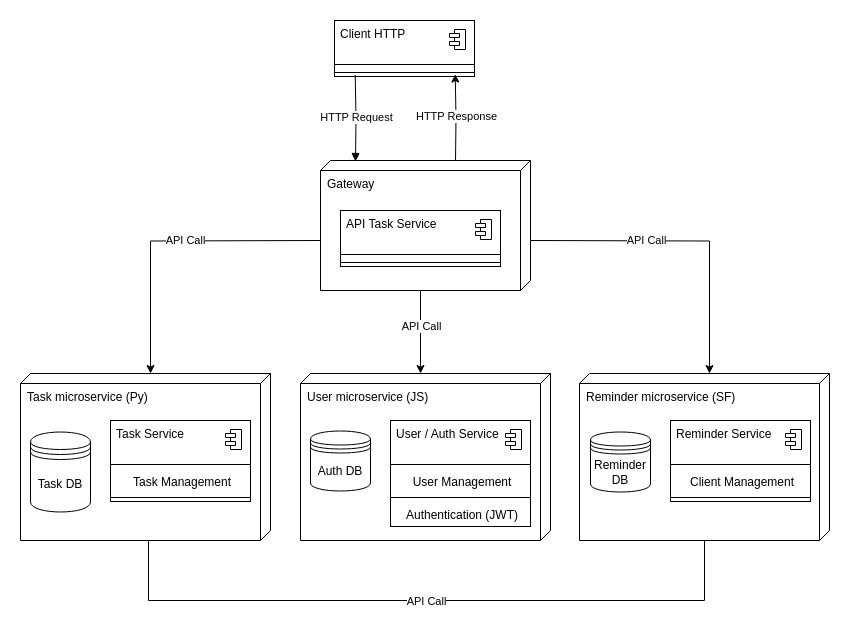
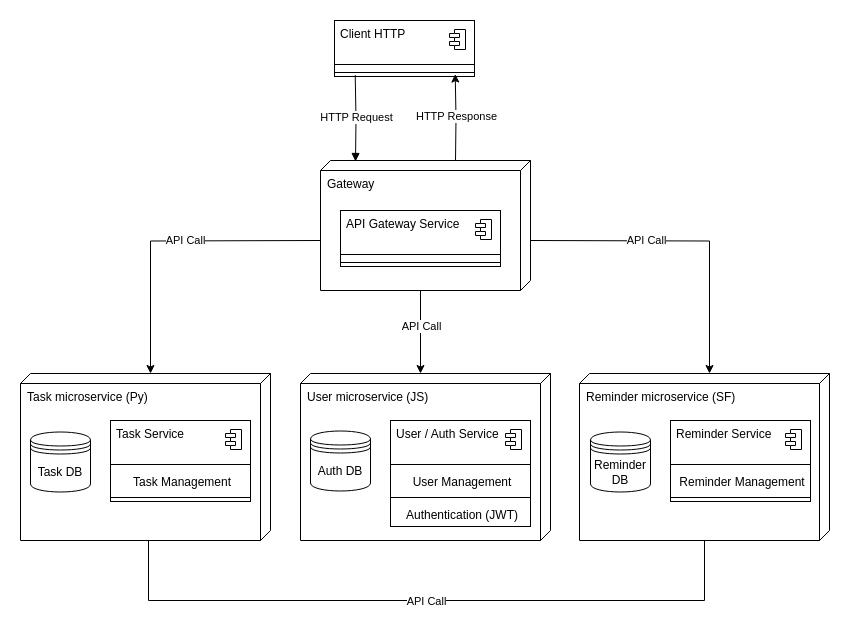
- <mxCell id="12" value="API Task Service" style="html=1;align=left;spacingLeft=4;verticalAlign=top;strokeColor=none;fillColor=none;whiteSpace=wrap;" vertex="1" parent="11"><mxGeometry width="160" height="40" as="geometry" /></mxCell>
+ <mxCell id="12" value="API Gateway Service" style="html=1;align=left;spacingLeft=4;verticalAlign=top;strokeColor=none;fillColor=none;whiteSpace=wrap;" vertex="1" parent="11"><mxGeometry width="160" height="40" as="geometry" /></mxCell>
- <mxCell id="41" value="Task DB" style="shape=datastore;whiteSpace=wrap;html=1;" vertex="1" parent="1"><mxGeometry x="30" y="431.5" width="60" height="80" as="geometry" /></mxCell>
+ <mxCell id="41" value="Task DB" style="shape=datastore;whiteSpace=wrap;html=1;" vertex="1" parent="1"><mxGeometry x="30" y="431.5" width="60" height="60" as="geometry" /></mxCell>
- <mxCell id="33" value="Client Management" style="html=1;align=center;spacingLeft=4;verticalAlign=top;strokeColor=none;fillColor=none;whiteSpace=wrap;" vertex="1" parent="29"><mxGeometry y="48" width="140" height="25" as="geometry" /></mxCell>
+ <mxCell id="33" value="Reminder Management" style="html=1;align=center;spacingLeft=4;verticalAlign=top;strokeColor=none;fillColor=none;whiteSpace=wrap;" vertex="1" parent="29"><mxGeometry y="48" width="140" height="25" as="geometry" /></mxCell>
